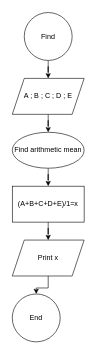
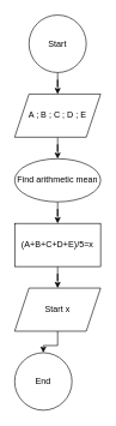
- <mxCell id="3" value="Find" style="ellipse;whiteSpace=wrap;html=1;aspect=fixed;" vertex="1" parent="1"><mxGeometry x="40" y="20" width="80" height="80" as="geometry" /></mxCell>
+ <mxCell id="3" value="Start" style="ellipse;whiteSpace=wrap;html=1;aspect=fixed;" vertex="1" parent="1"><mxGeometry x="40" y="20" width="80" height="80" as="geometry" /></mxCell>
- <mxCell id="9" value="(A+B+C+D+E)/1=x" style="whiteSpace=wrap;html=1;" vertex="1" parent="1"><mxGeometry x="20" y="310" width="120" height="60" as="geometry" /></mxCell>
+ <mxCell id="9" value="(A+B+C+D+E)/5=x" style="whiteSpace=wrap;html=1;" vertex="1" parent="1"><mxGeometry x="20" y="310" width="120" height="60" as="geometry" /></mxCell>
- <mxCell id="11" value="Print x" style="shape=parallelogram;perimeter=parallelogramPerimeter;whiteSpace=wrap;html=1;fixedSize=1;" vertex="1" parent="1"><mxGeometry x="20" y="400" width="120" height="60" as="geometry" /></mxCell>
+ <mxCell id="11" value="Start x" style="shape=parallelogram;perimeter=parallelogramPerimeter;whiteSpace=wrap;html=1;fixedSize=1;" vertex="1" parent="1"><mxGeometry x="20" y="400" width="120" height="60" as="geometry" /></mxCell>
